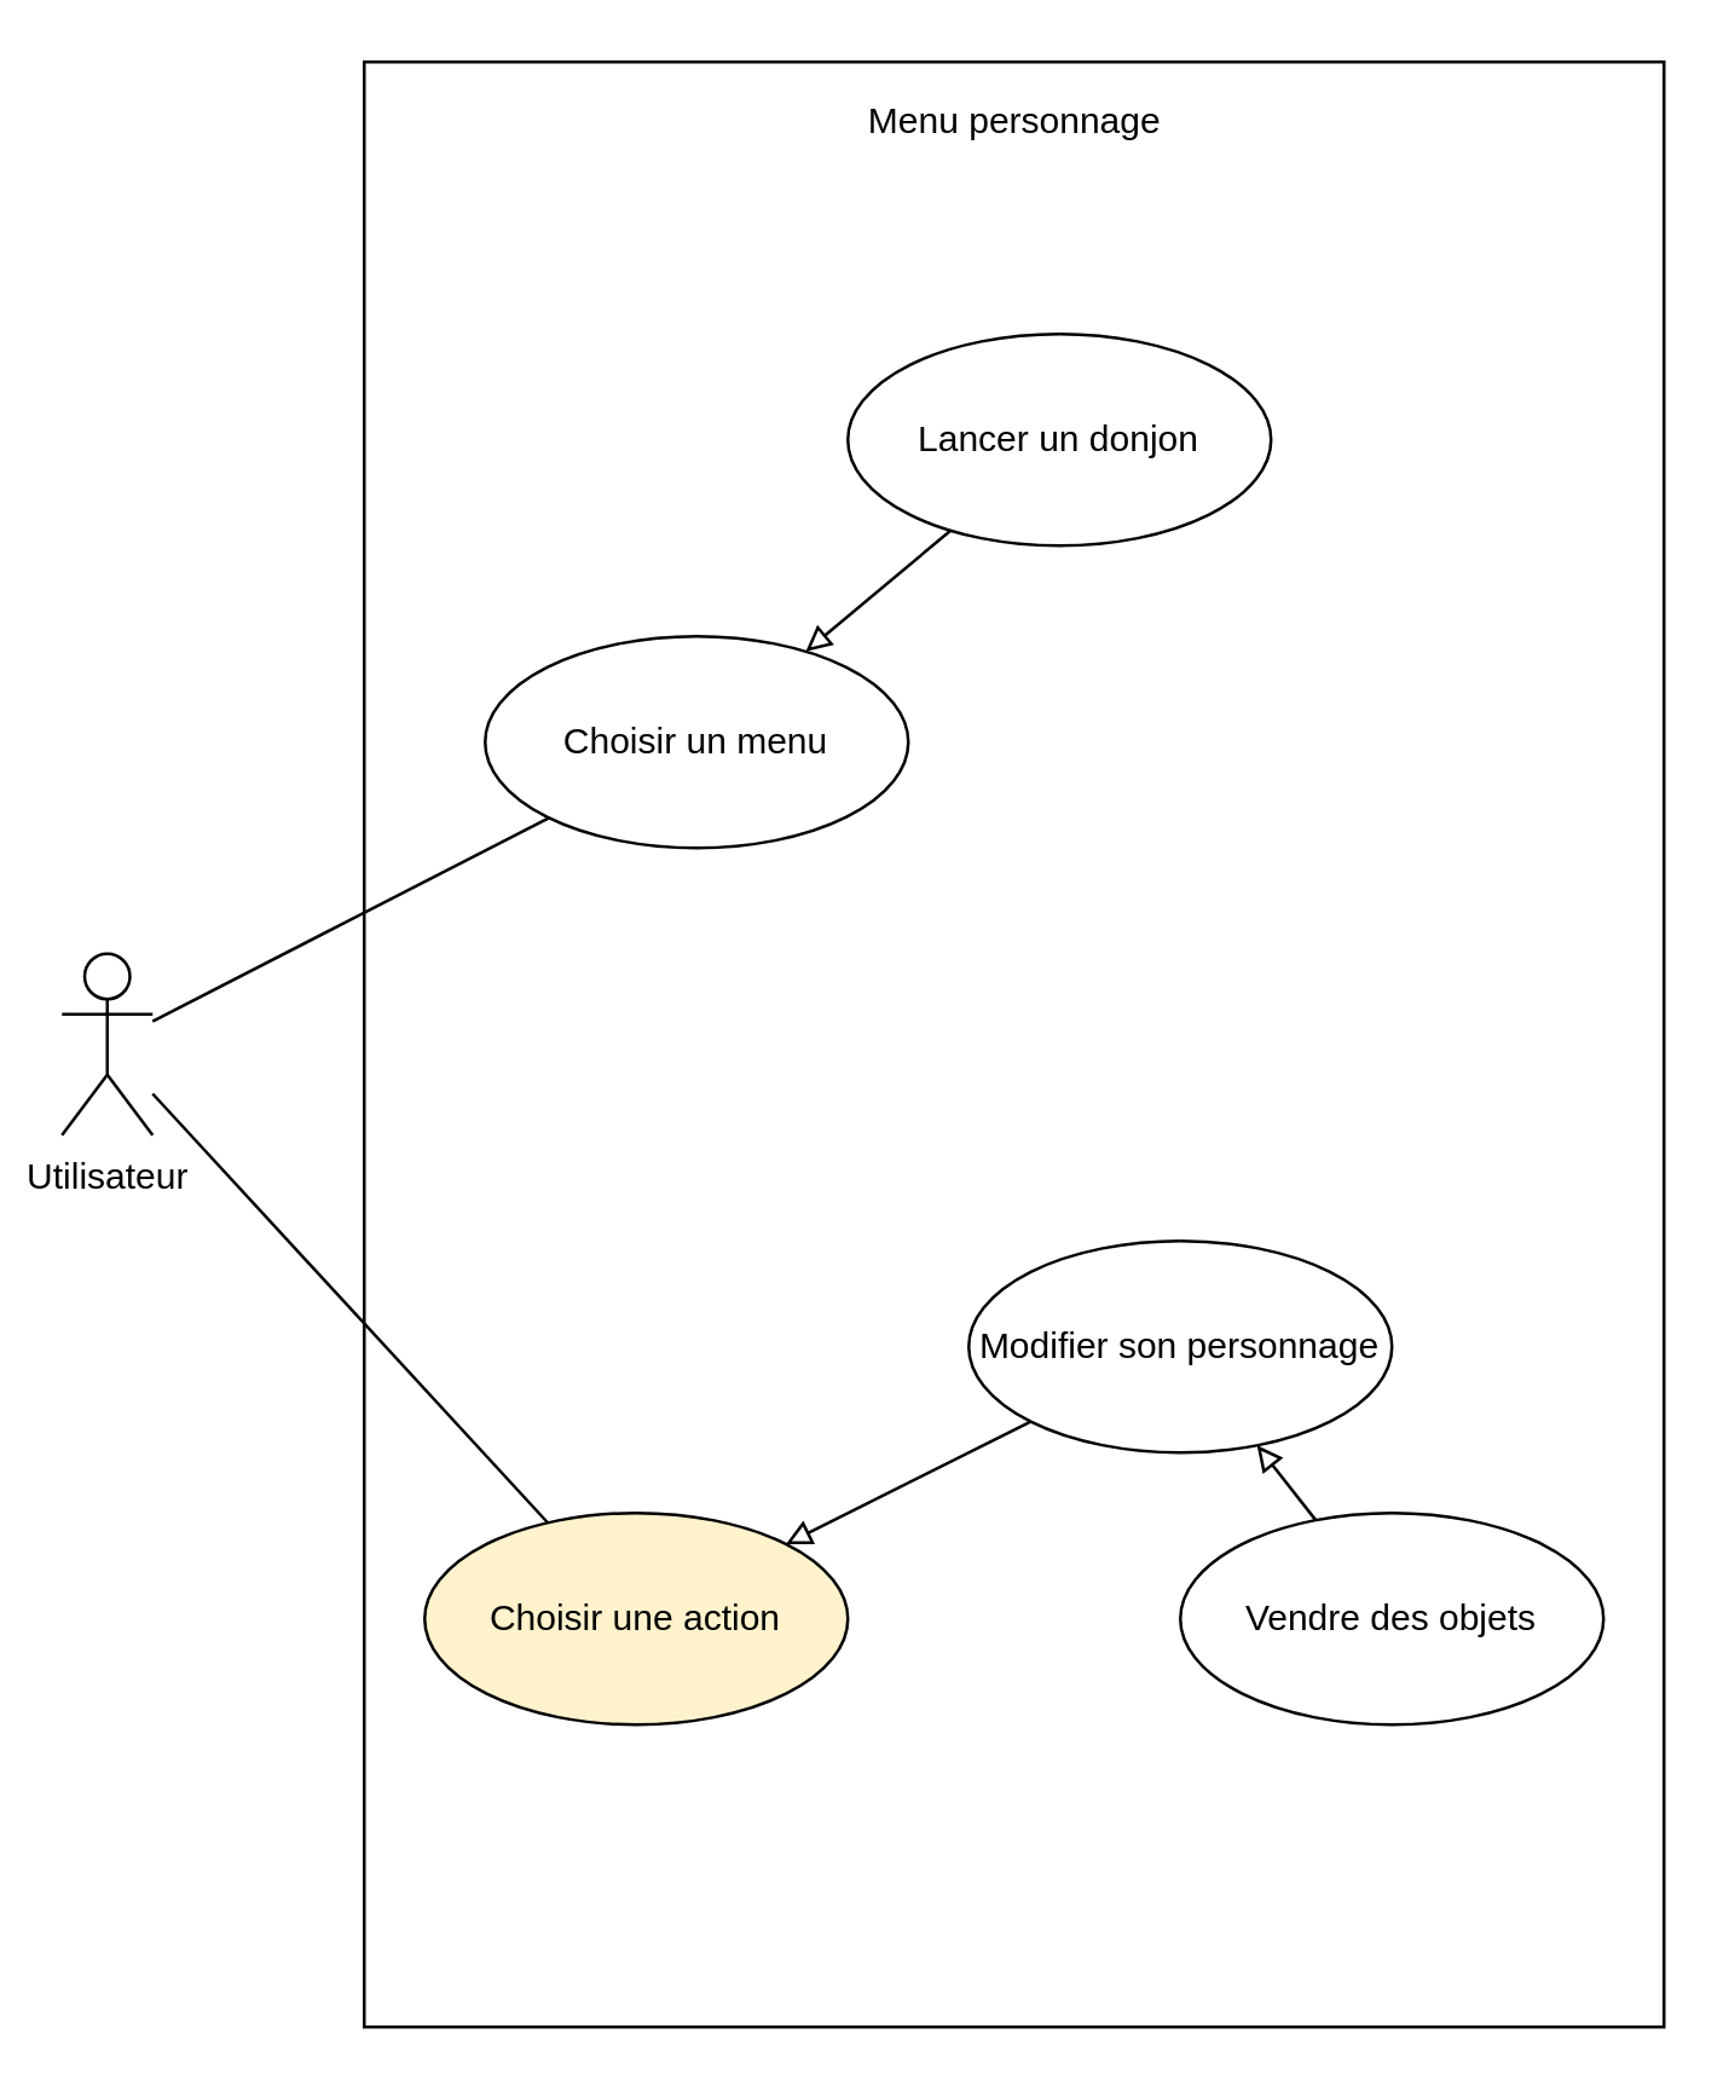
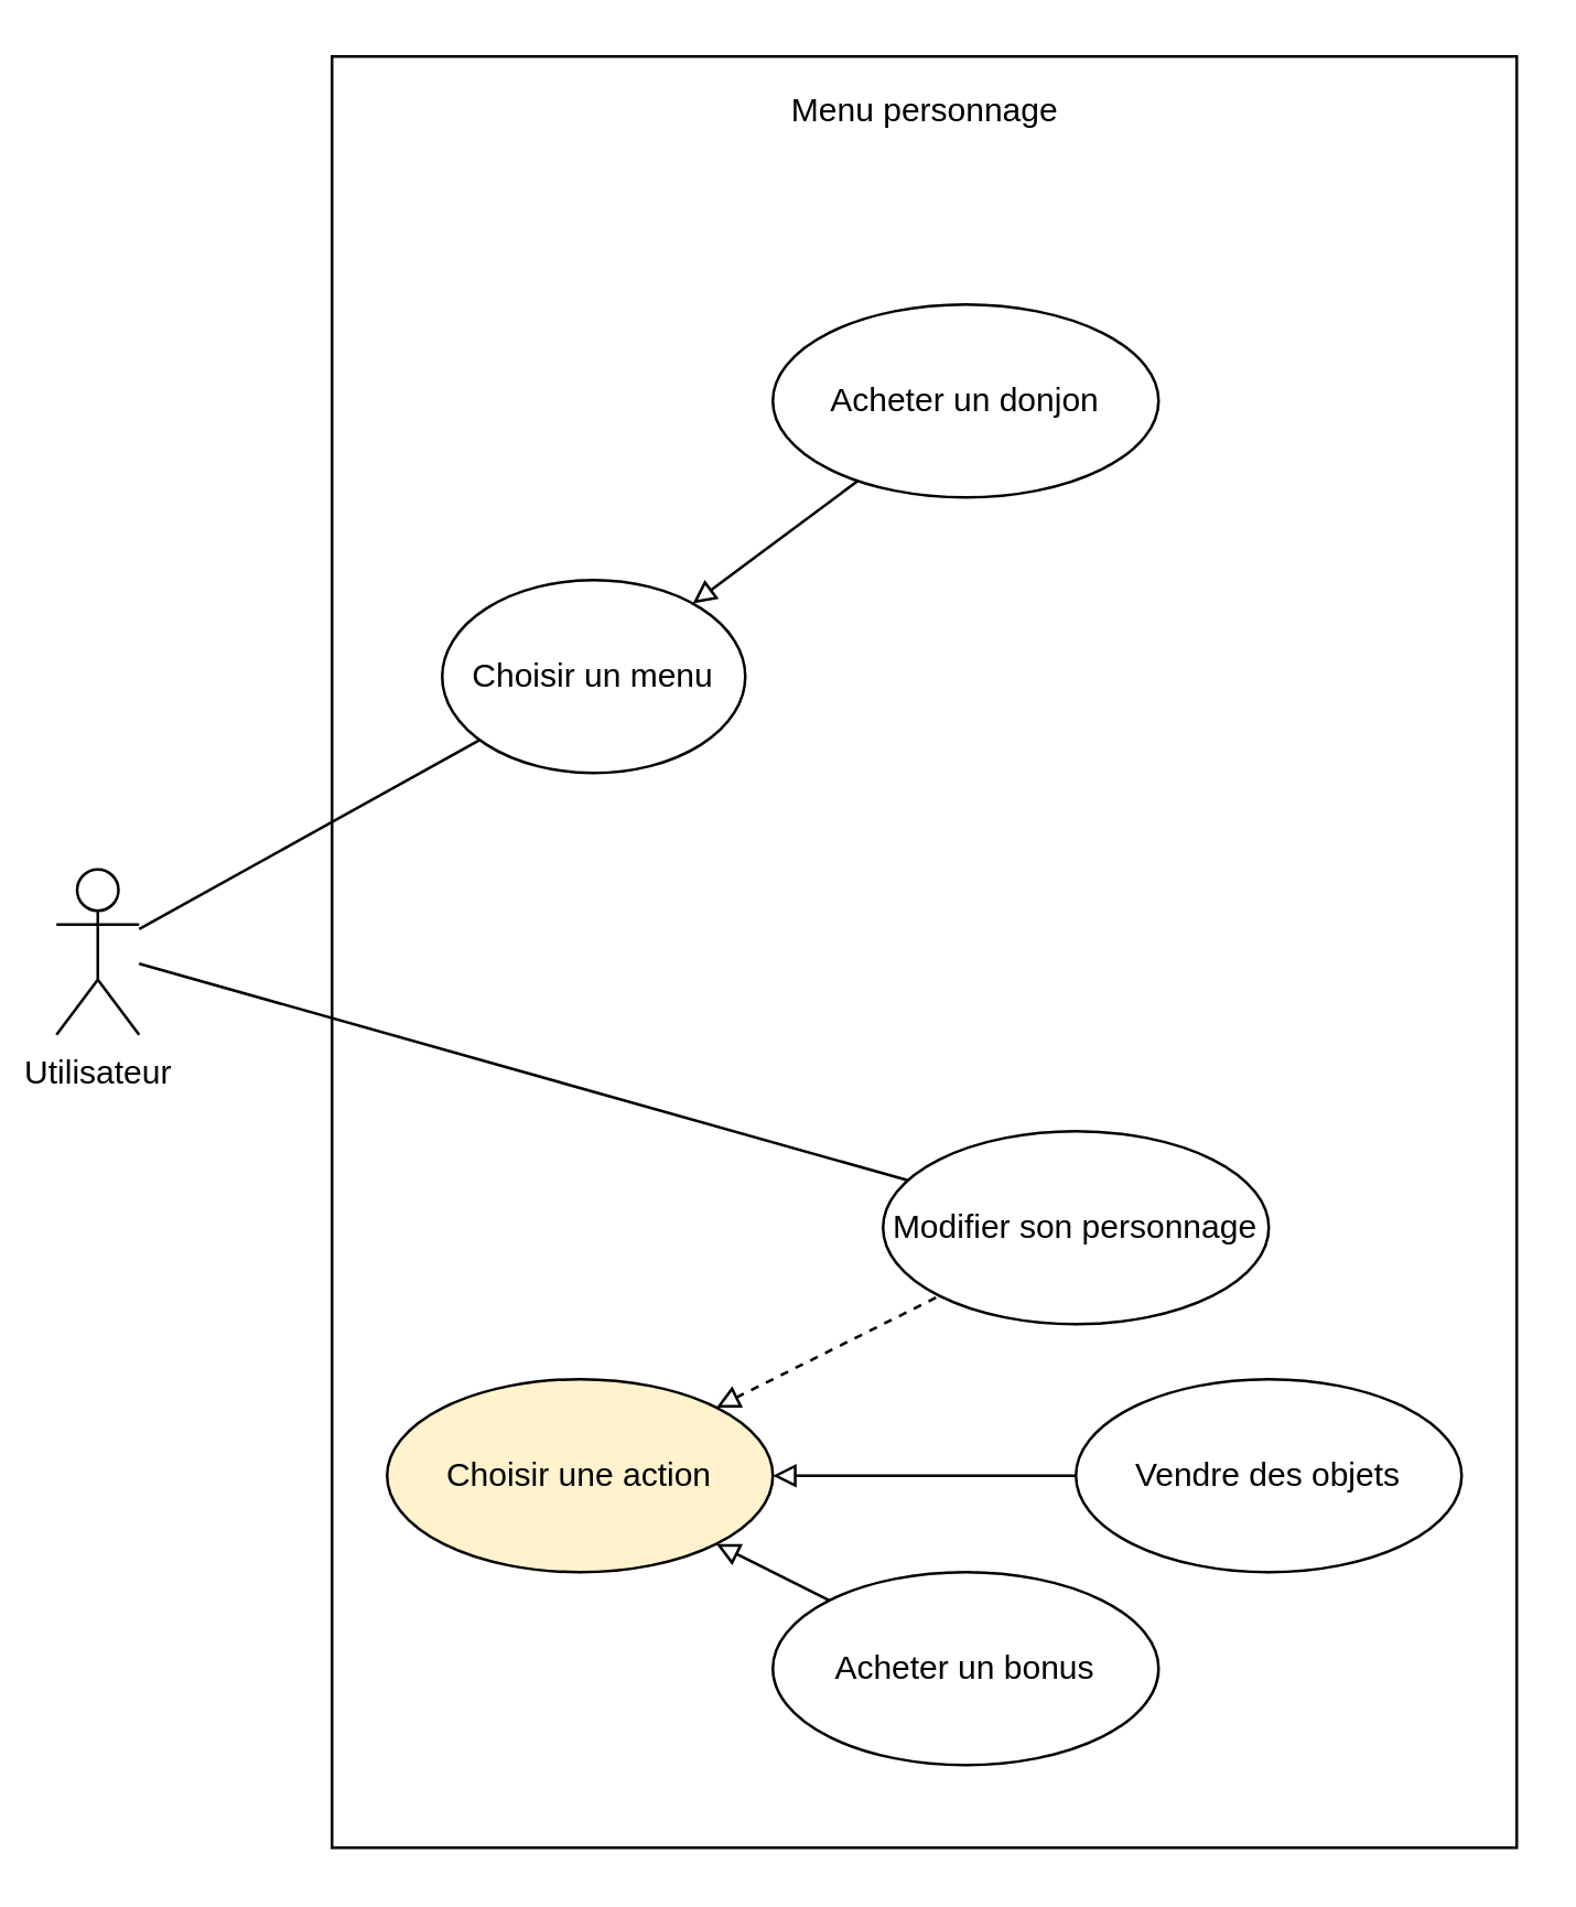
- <mxCell id="6" value="Lancer un donjon" style="ellipse;whiteSpace=wrap;html=1;" parent="1" vertex="1"><mxGeometry x="280" y="110" width="140" height="70" as="geometry" /></mxCell>
+ <mxCell id="6" value="Acheter un donjon" style="ellipse;whiteSpace=wrap;html=1;" parent="1" vertex="1"><mxGeometry x="280" y="110" width="140" height="70" as="geometry" /></mxCell>
- <mxCell id="9" value="Choisir un menu" style="ellipse;whiteSpace=wrap;html=1;" parent="1" vertex="1"><mxGeometry x="160" y="210" width="140" height="70" as="geometry" /></mxCell>
+ <mxCell id="9" value="Choisir un menu" style="ellipse;whiteSpace=wrap;html=1;" parent="1" vertex="1"><mxGeometry x="160" y="210" width="110" height="70" as="geometry" /></mxCell>
- <mxCell id="4" style="rounded=0;orthogonalLoop=1;jettySize=auto;html=1;endArrow=none;endFill=0;" parent="1" source="5" target="11" edge="1"><mxGeometry relative="1" as="geometry" /></mxCell>
+ <mxCell id="4" style="rounded=0;orthogonalLoop=1;jettySize=auto;html=1;endArrow=none;endFill=0;" parent="1" source="5" target="12" edge="1"><mxGeometry relative="1" as="geometry" /></mxCell>
- <mxCell id="10" style="edgeStyle=none;rounded=0;orthogonalLoop=1;jettySize=auto;html=1;endArrow=none;endFill=0;startArrow=block;startFill=0;" parent="1" source="11" target="12" edge="1"><mxGeometry relative="1" as="geometry" /></mxCell>
+ <mxCell id="10" style="edgeStyle=none;rounded=0;orthogonalLoop=1;jettySize=auto;html=1;endArrow=none;endFill=0;startArrow=block;startFill=0;dashed=1;" parent="1" source="11" target="12" edge="1"><mxGeometry relative="1" as="geometry" /></mxCell>
- <mxCell id="13" style="rounded=0;orthogonalLoop=1;jettySize=auto;html=1;endArrow=block;endFill=0;" parent="1" source="14" target="12" edge="1"><mxGeometry relative="1" as="geometry" /></mxCell>
+ <mxCell id="13" style="rounded=0;orthogonalLoop=1;jettySize=auto;html=1;endArrow=block;endFill=0;" parent="1" source="14" target="11" edge="1"><mxGeometry relative="1" as="geometry" /></mxCell>
+ <mxCell id="15" style="edgeStyle=none;rounded=0;orthogonalLoop=1;jettySize=auto;html=1;endArrow=block;endFill=0;" parent="1" source="16" target="11" edge="1"><mxGeometry relative="1" as="geometry" /></mxCell>
+ <mxCell id="16" value="Acheter un bonus" style="ellipse;whiteSpace=wrap;html=1;" parent="1" vertex="1"><mxGeometry x="280" y="570" width="140" height="70" as="geometry" /></mxCell>
